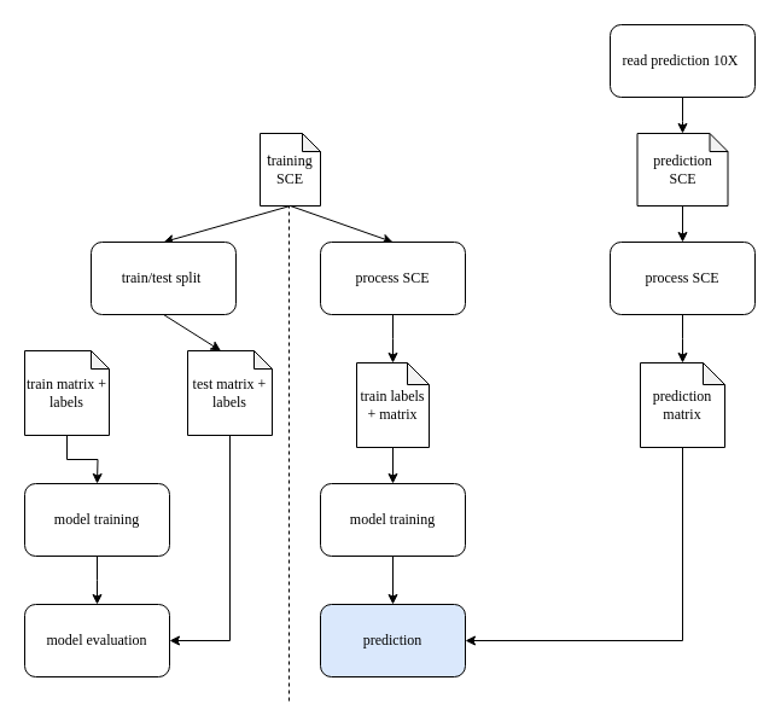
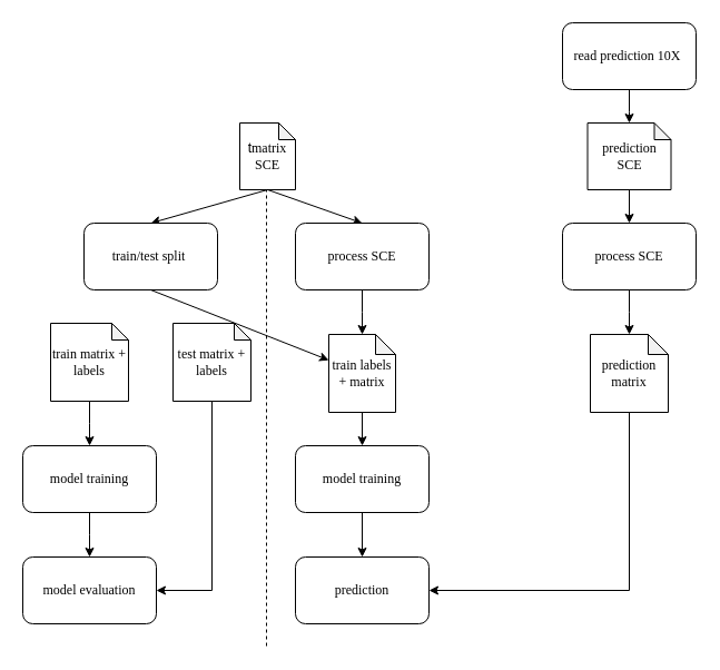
- <mxCell id="6" value="t&lt;font face=&quot;Verdana&quot;&gt;raining&lt;br&gt;SCE&lt;/font&gt;" style="shape=note;whiteSpace=wrap;html=1;backgroundOutline=1;darkOpacity=0.05;size=15;" vertex="1" parent="1"><mxGeometry x="215" y="110" width="50" height="60" as="geometry" /></mxCell>
+ <mxCell id="6" value="t&lt;font face=&quot;Verdana&quot;&gt;matrix&lt;br&gt;SCE&lt;/font&gt;" style="shape=note;whiteSpace=wrap;html=1;backgroundOutline=1;darkOpacity=0.05;size=15;" vertex="1" parent="1"><mxGeometry x="215" y="110" width="50" height="60" as="geometry" /></mxCell>
- <mxCell id="15" value="" style="endArrow=classic;html=1;exitX=0.5;exitY=1;exitDx=0;exitDy=0;entryX=0;entryY=0;entryDx=27.5;entryDy=0;entryPerimeter=0;" edge="1" parent="1" source="10" target="14"><mxGeometry width="50" height="50" relative="1" as="geometry"><mxPoint x="55" y="570" as="sourcePoint" /><mxPoint x="105" y="520" as="targetPoint" /></mxGeometry></mxCell>
+ <mxCell id="15" value="" style="endArrow=classic;html=1;exitX=0.5;exitY=1;exitDx=0;exitDy=0;" edge="1" parent="1" source="10" target="24"><mxGeometry width="50" height="50" relative="1" as="geometry"><mxPoint x="55" y="570" as="sourcePoint" /><mxPoint x="105" y="520" as="targetPoint" /></mxGeometry></mxCell>
- <mxCell id="12" value="&lt;font face=&quot;Verdana&quot;&gt;train matrix + labels&lt;/font&gt;" style="shape=note;whiteSpace=wrap;html=1;backgroundOutline=1;darkOpacity=0.05;size=15;" vertex="1" parent="1"><mxGeometry x="20" y="290" width="70" height="70" as="geometry" /></mxCell>
+ <mxCell id="12" value="&lt;font face=&quot;Verdana&quot;&gt;train matrix + labels&lt;/font&gt;" style="shape=note;whiteSpace=wrap;html=1;backgroundOutline=1;darkOpacity=0.05;size=15;" vertex="1" parent="1"><mxGeometry x="45" y="290" width="70" height="70" as="geometry" /></mxCell>
- <mxCell id="29" value="&lt;font face=&quot;Verdana&quot;&gt;prediction&lt;/font&gt;" style="rounded=1;whiteSpace=wrap;html=1;fillColor=#dae8fc;" vertex="1" parent="1"><mxGeometry x="265" y="500" width="120" height="60" as="geometry" /></mxCell>
+ <mxCell id="29" value="&lt;font face=&quot;Verdana&quot;&gt;prediction&lt;/font&gt;" style="rounded=1;whiteSpace=wrap;html=1;" vertex="1" parent="1"><mxGeometry x="265" y="500" width="120" height="60" as="geometry" /></mxCell>
